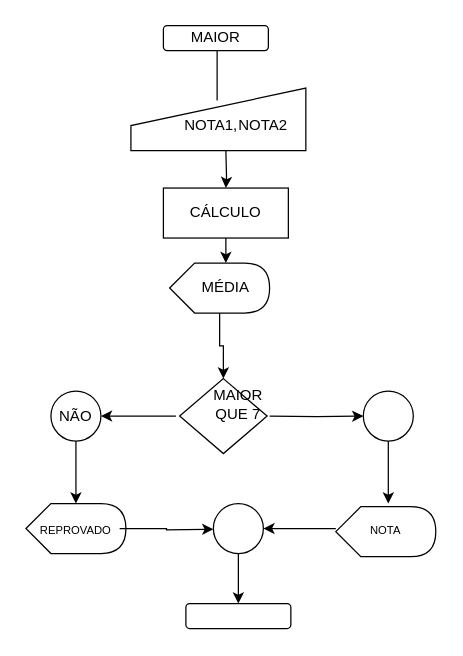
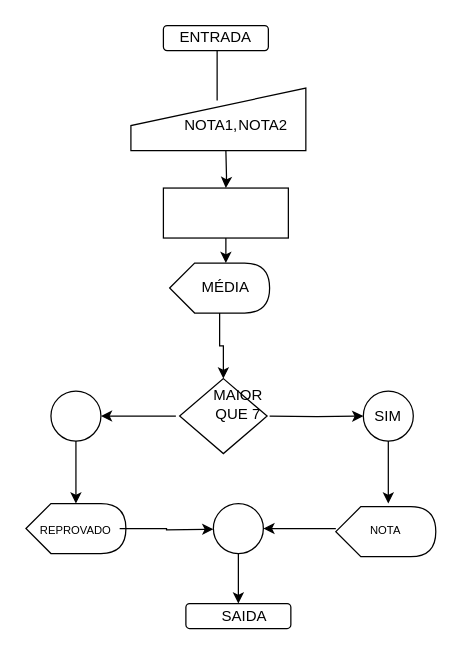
- <mxCell id="10" value="MAIOR" style="text;html=1;strokeColor=none;fillColor=none;align=center;verticalAlign=middle;whiteSpace=wrap;rounded=0;" vertex="1" parent="1"><mxGeometry x="152" y="20" width="40" height="20" as="geometry" /></mxCell>
+ <mxCell id="10" value="ENTRADA" style="text;html=1;strokeColor=none;fillColor=none;align=center;verticalAlign=middle;whiteSpace=wrap;rounded=0;" vertex="1" parent="1"><mxGeometry x="152" y="20" width="40" height="20" as="geometry" /></mxCell>
- <mxCell id="32" value="CÁLCULO" style="text;html=1;strokeColor=none;fillColor=none;align=center;verticalAlign=middle;whiteSpace=wrap;rounded=0;" vertex="1" parent="1"><mxGeometry x="160" y="160" width="40" height="20" as="geometry" /></mxCell>
- <mxCell id="27" value="NÃO" style="text;html=1;strokeColor=none;fillColor=none;align=center;verticalAlign=middle;whiteSpace=wrap;rounded=0;" vertex="1" parent="1"><mxGeometry x="40" y="322.5" width="40" height="20" as="geometry" /></mxCell>
+ <mxCell id="22" value="SIM" style="text;html=1;strokeColor=none;fillColor=none;align=center;verticalAlign=middle;whiteSpace=wrap;rounded=0;" vertex="1" parent="1"><mxGeometry x="290" y="322.5" width="40" height="20" as="geometry" /></mxCell>
+ <mxCell id="31" value="SAIDA" style="text;html=1;strokeColor=none;fillColor=none;align=center;verticalAlign=middle;whiteSpace=wrap;rounded=0;" vertex="1" parent="1"><mxGeometry x="175" y="482.5" width="40" height="20" as="geometry" /></mxCell>
